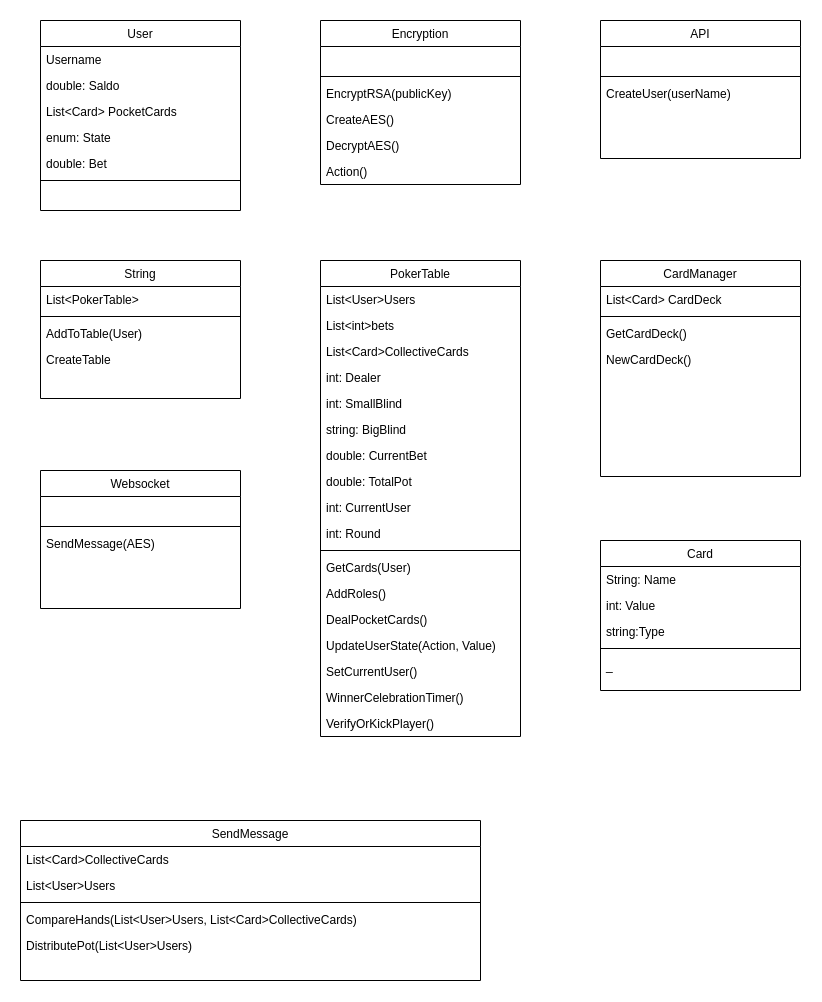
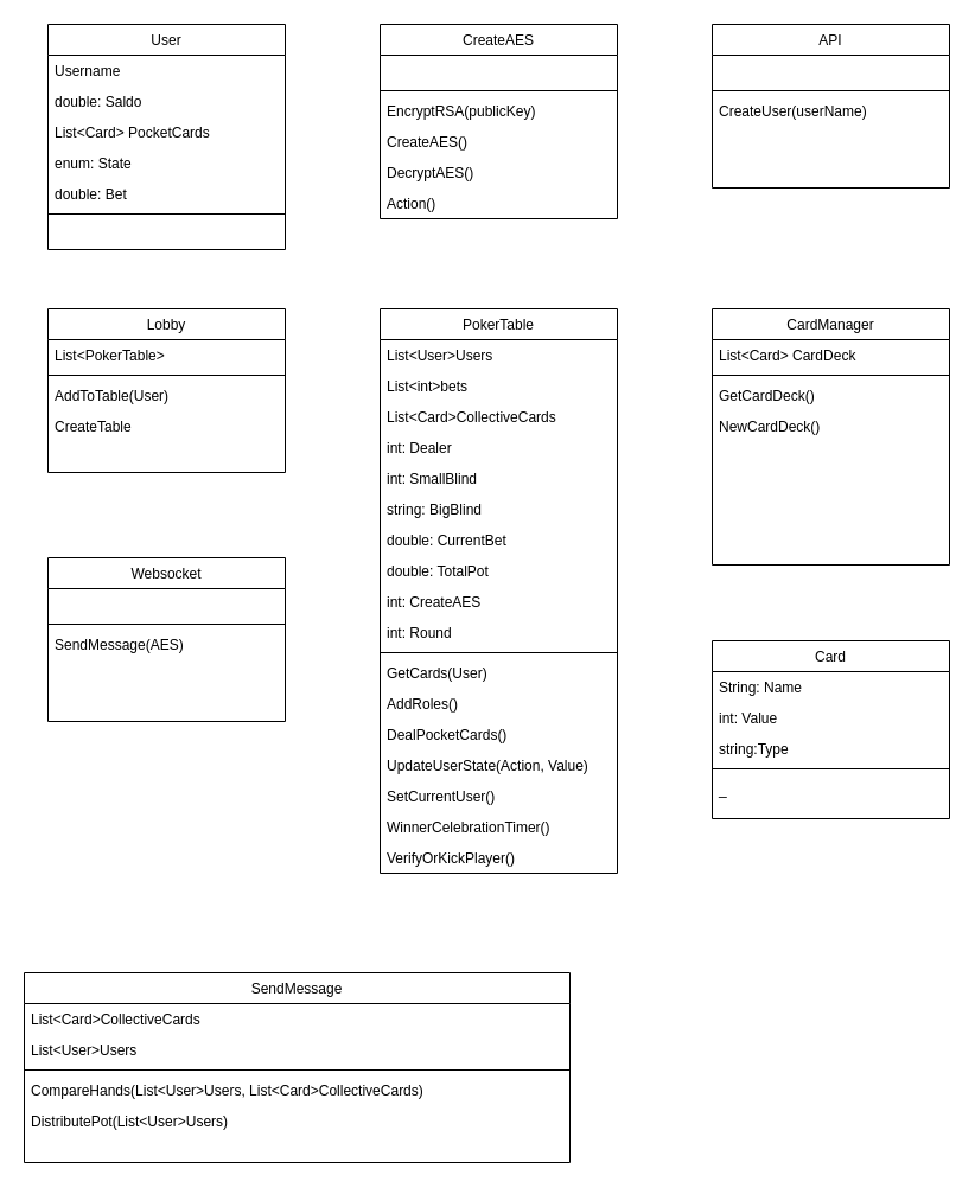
- <mxCell id="7" value="Encryption" style="swimlane;fontStyle=0;align=center;verticalAlign=top;childLayout=stackLayout;horizontal=1;startSize=26;horizontalStack=0;resizeParent=1;resizeLast=0;collapsible=1;marginBottom=0;rounded=0;shadow=0;strokeWidth=1;" parent="1" vertex="1"><mxGeometry x="320" y="20" width="200" height="164" as="geometry"><mxRectangle x="340" y="380" width="170" height="26" as="alternateBounds" /></mxGeometry></mxCell>
+ <mxCell id="7" value="CreateAES" style="swimlane;fontStyle=0;align=center;verticalAlign=top;childLayout=stackLayout;horizontal=1;startSize=26;horizontalStack=0;resizeParent=1;resizeLast=0;collapsible=1;marginBottom=0;rounded=0;shadow=0;strokeWidth=1;" parent="1" vertex="1"><mxGeometry x="320" y="20" width="200" height="164" as="geometry"><mxRectangle x="340" y="380" width="170" height="26" as="alternateBounds" /></mxGeometry></mxCell>
- <mxCell id="2" value="String" style="swimlane;fontStyle=0;align=center;verticalAlign=top;childLayout=stackLayout;horizontal=1;startSize=26;horizontalStack=0;resizeParent=1;resizeLast=0;collapsible=1;marginBottom=0;rounded=0;shadow=0;strokeWidth=1;" parent="1" vertex="1"><mxGeometry x="40" y="260" width="200" height="138" as="geometry"><mxRectangle x="230" y="140" width="160" height="26" as="alternateBounds" /></mxGeometry></mxCell>
+ <mxCell id="2" value="Lobby" style="swimlane;fontStyle=0;align=center;verticalAlign=top;childLayout=stackLayout;horizontal=1;startSize=26;horizontalStack=0;resizeParent=1;resizeLast=0;collapsible=1;marginBottom=0;rounded=0;shadow=0;strokeWidth=1;" parent="1" vertex="1"><mxGeometry x="40" y="260" width="200" height="138" as="geometry"><mxRectangle x="230" y="140" width="160" height="26" as="alternateBounds" /></mxGeometry></mxCell>
- <mxCell id="38" value="int: CurrentUser" style="text;align=left;verticalAlign=top;spacingLeft=4;spacingRight=4;overflow=hidden;rotatable=0;points=[[0,0.5],[1,0.5]];portConstraint=eastwest;" parent="29" vertex="1"><mxGeometry y="234" width="200" height="26" as="geometry" /></mxCell>
+ <mxCell id="38" value="int: CreateAES" style="text;align=left;verticalAlign=top;spacingLeft=4;spacingRight=4;overflow=hidden;rotatable=0;points=[[0,0.5],[1,0.5]];portConstraint=eastwest;" parent="29" vertex="1"><mxGeometry y="234" width="200" height="26" as="geometry" /></mxCell>
